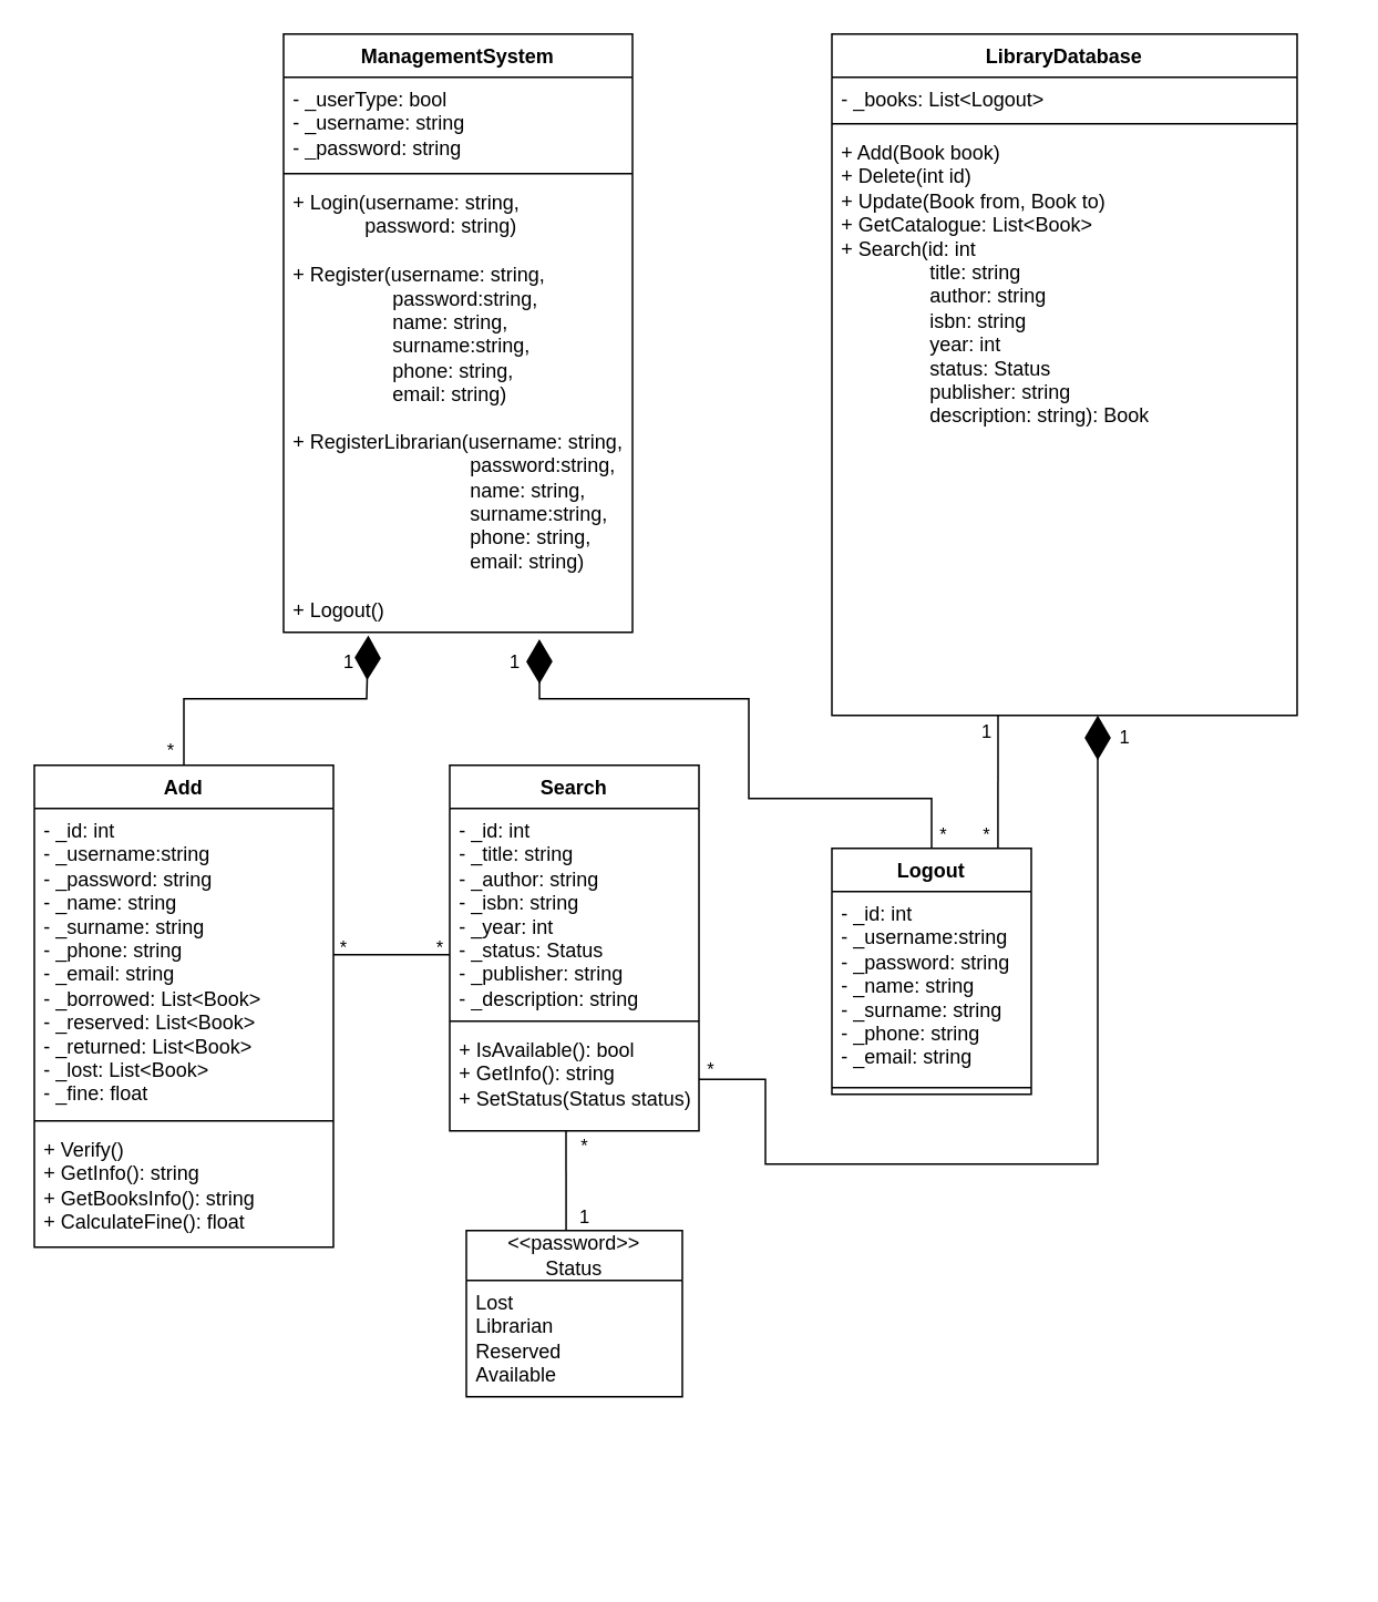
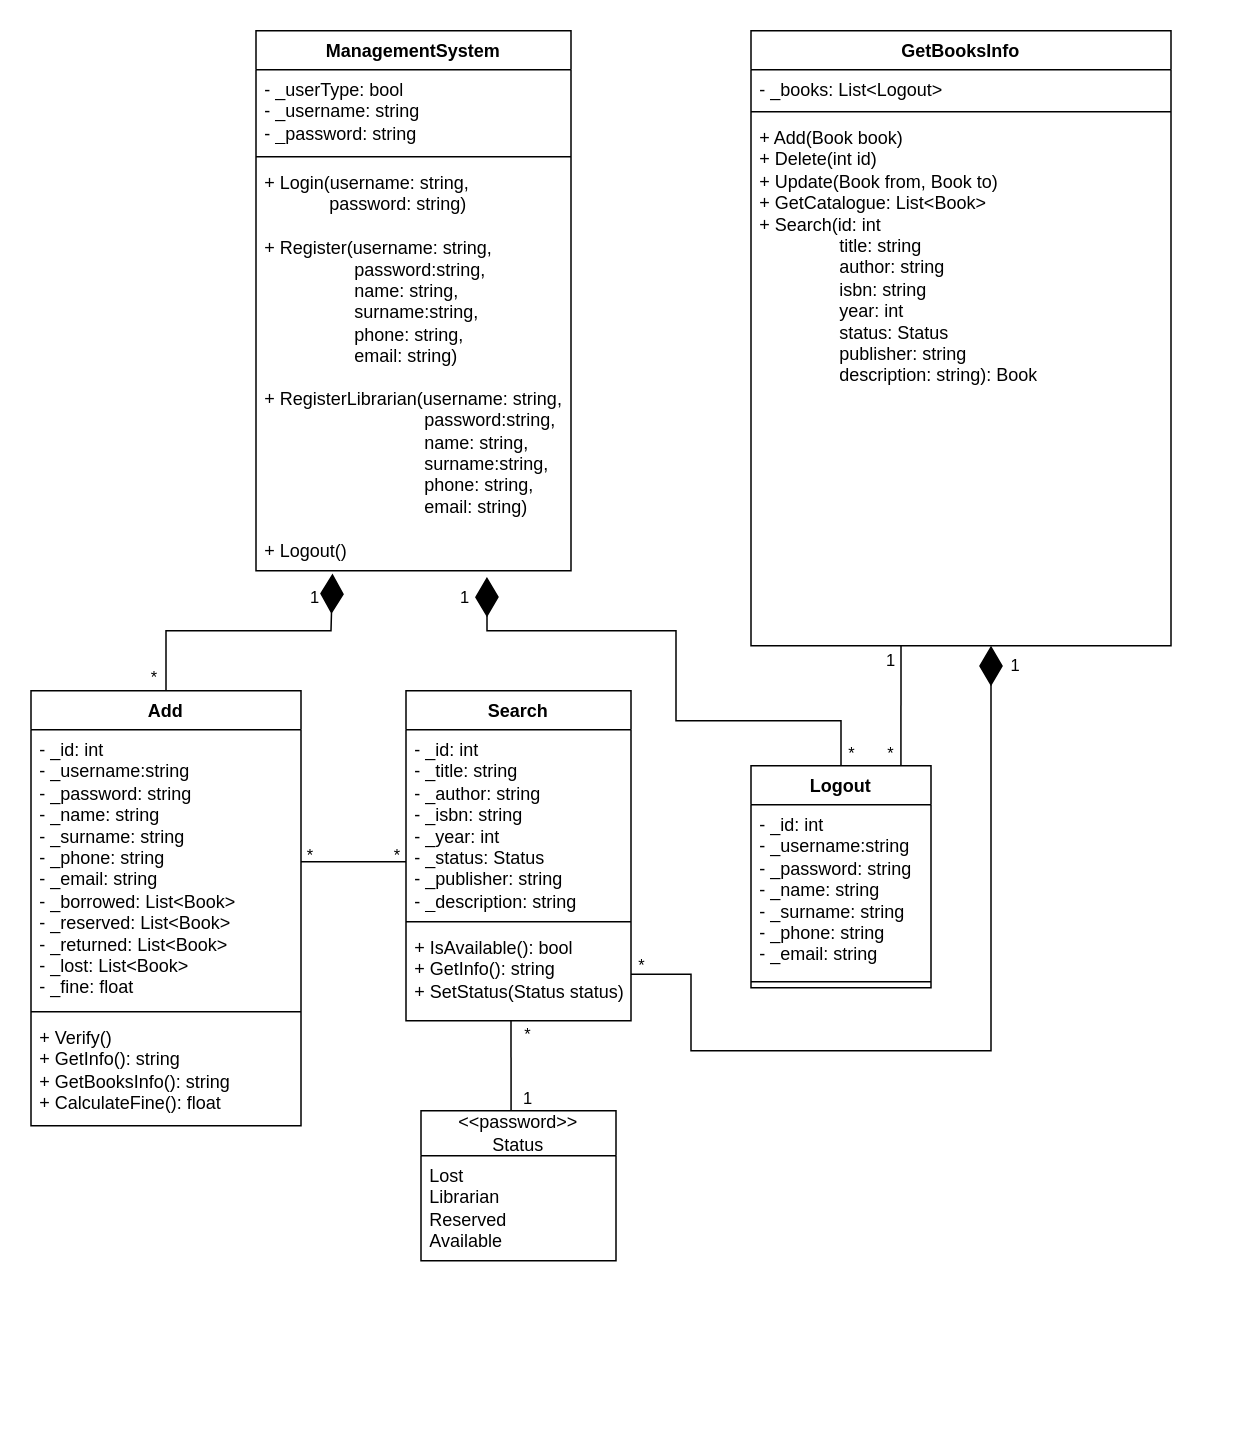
- <mxCell id="17" value="LibraryDatabase" style="swimlane;fontStyle=1;align=center;verticalAlign=top;childLayout=stackLayout;horizontal=1;startSize=26;horizontalStack=0;resizeParent=1;resizeParentMax=0;resizeLast=0;collapsible=1;marginBottom=0;whiteSpace=wrap;html=1;" vertex="1" parent="1"><mxGeometry x="500" y="20" width="280" height="410" as="geometry" /></mxCell>
+ <mxCell id="17" value="GetBooksInfo" style="swimlane;fontStyle=1;align=center;verticalAlign=top;childLayout=stackLayout;horizontal=1;startSize=26;horizontalStack=0;resizeParent=1;resizeParentMax=0;resizeLast=0;collapsible=1;marginBottom=0;whiteSpace=wrap;html=1;" vertex="1" parent="1"><mxGeometry x="500" y="20" width="280" height="410" as="geometry" /></mxCell>
